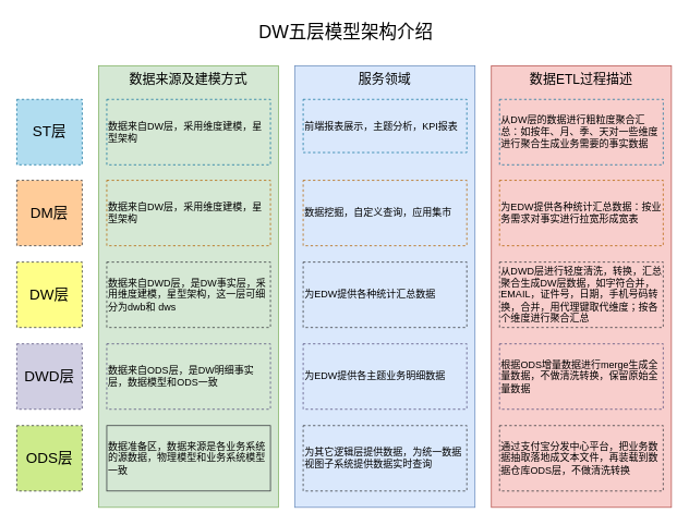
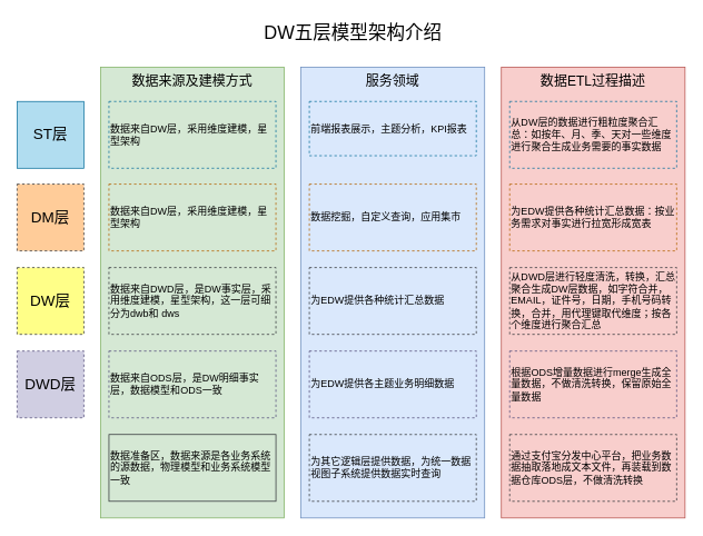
- <mxCell id="15" value="ST层" style="rounded=0;whiteSpace=wrap;html=1;fillColor=#b1ddf0;align=center;strokeColor=#10739e;fontSize=18;dashed=1;" parent="1" vertex="1"><mxGeometry x="20" y="121" width="80" height="80" as="geometry" /></mxCell>
+ <mxCell id="15" value="ST层" style="rounded=0;whiteSpace=wrap;html=1;fillColor=#b1ddf0;align=center;strokeColor=#10739e;fontSize=18;dashed=0;" parent="1" vertex="1"><mxGeometry x="20" y="121" width="80" height="80" as="geometry" /></mxCell>
- <mxCell id="25" value="ODS层" style="rounded=0;whiteSpace=wrap;html=1;fillColor=#cdeb8b;align=center;strokeColor=#36393d;fontSize=18;dashed=1;" parent="1" vertex="1"><mxGeometry x="20" y="520" width="80" height="80" as="geometry" /></mxCell>
